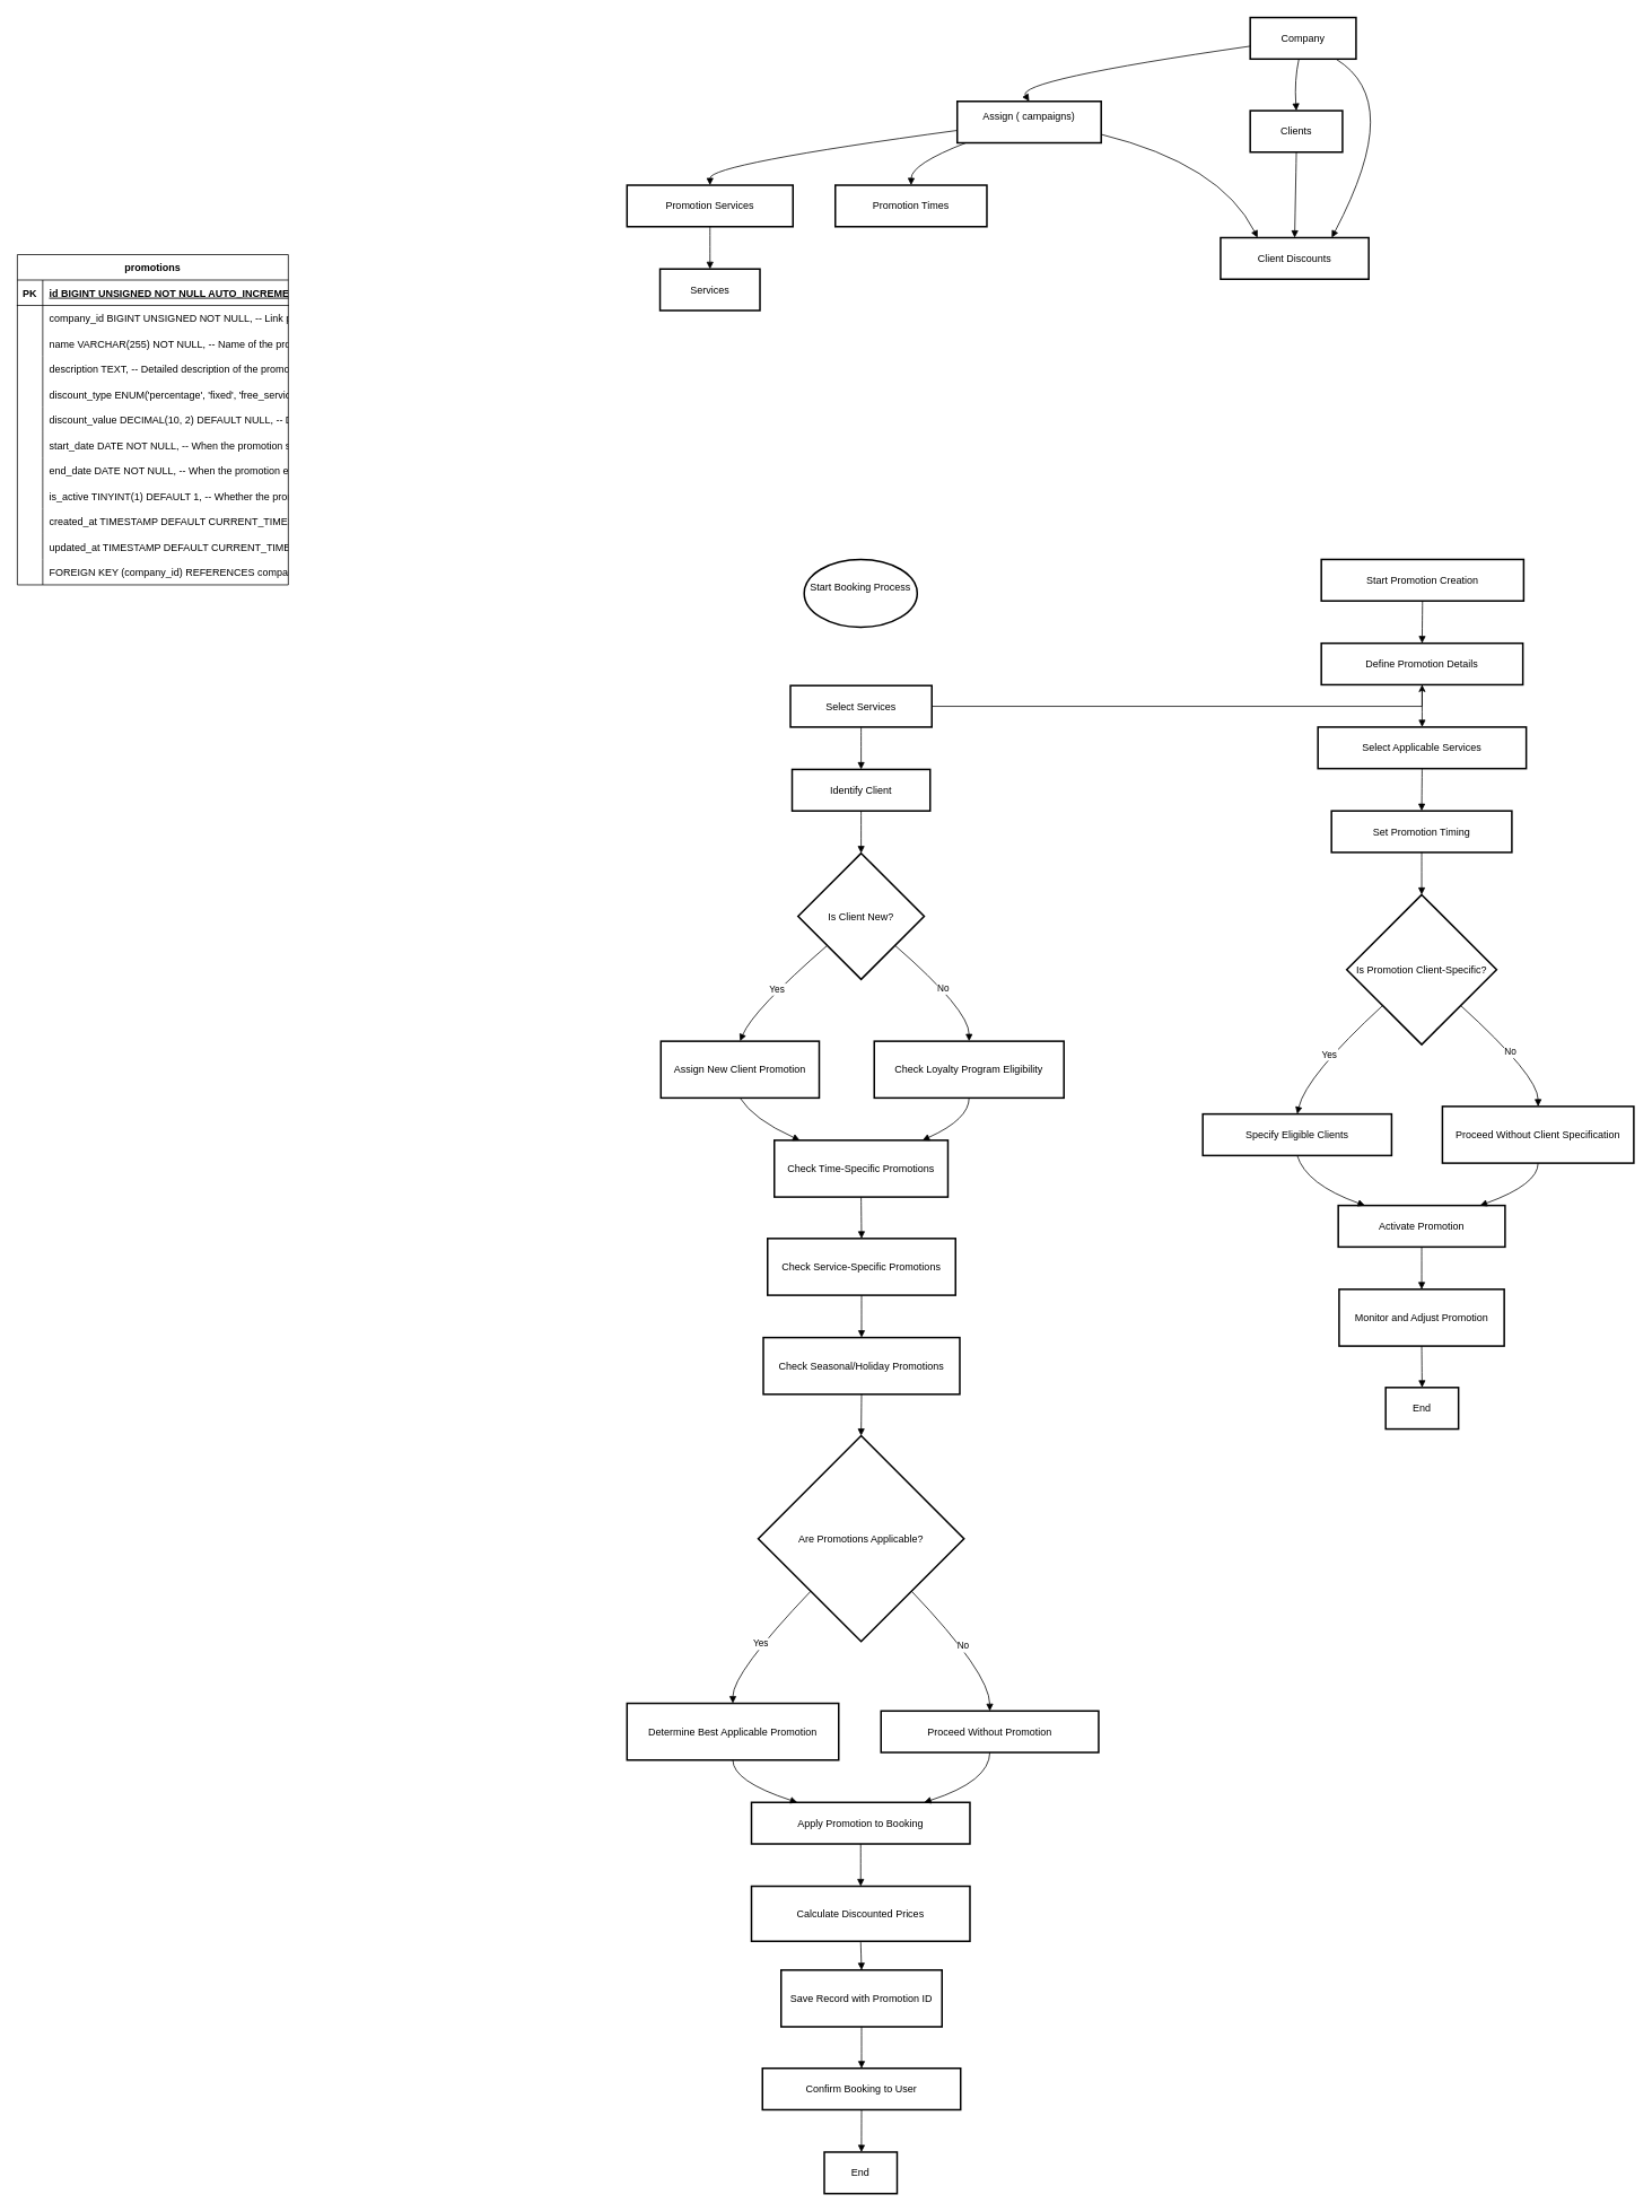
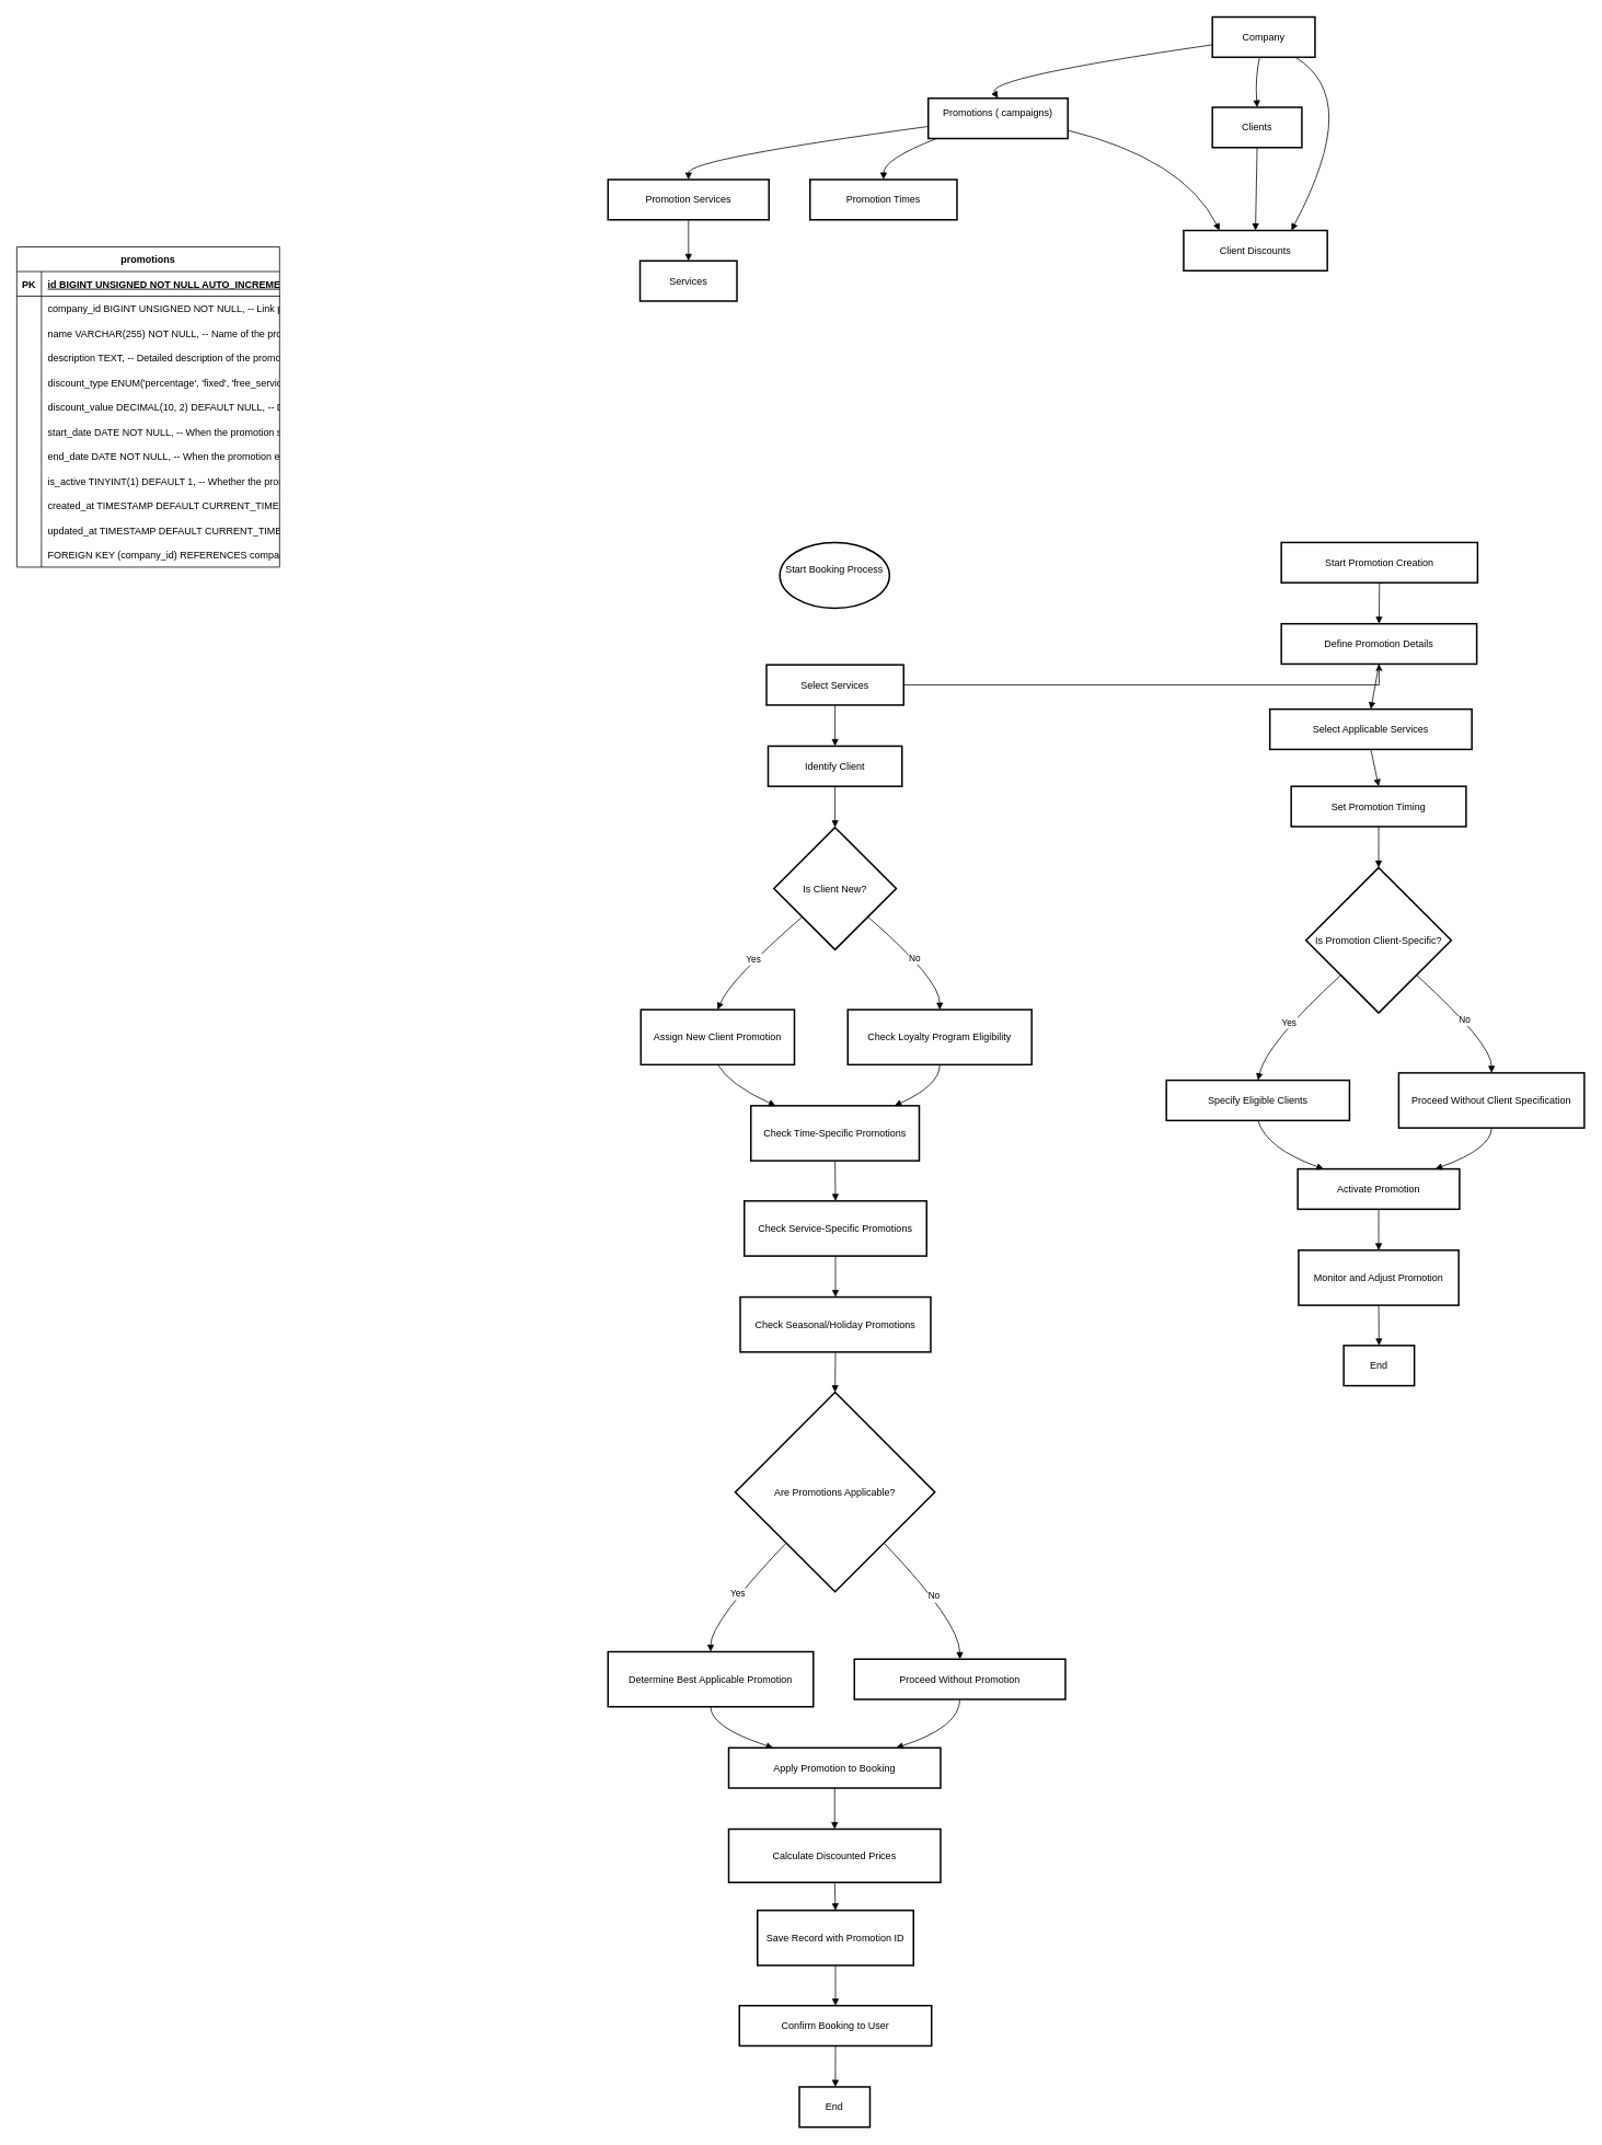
- <mxCell id="3" value="Assign ( campaigns)&#10;" style="whiteSpace=wrap;strokeWidth=2;" vertex="1" parent="1"><mxGeometry x="1130" y="119" width="170" height="49" as="geometry" /></mxCell>
+ <mxCell id="3" value="Promotions ( campaigns)&#10;" style="whiteSpace=wrap;strokeWidth=2;" vertex="1" parent="1"><mxGeometry x="1130" y="119" width="170" height="49" as="geometry" /></mxCell>
- <mxCell id="91" value="Select Applicable Services" style="whiteSpace=wrap;strokeWidth=2;" vertex="1" parent="1"><mxGeometry x="1556" y="858" width="246" height="49" as="geometry" /></mxCell>
+ <mxCell id="91" value="Select Applicable Services" style="whiteSpace=wrap;strokeWidth=2;" vertex="1" parent="1"><mxGeometry x="1546" y="863" width="246" height="49" as="geometry" /></mxCell>
